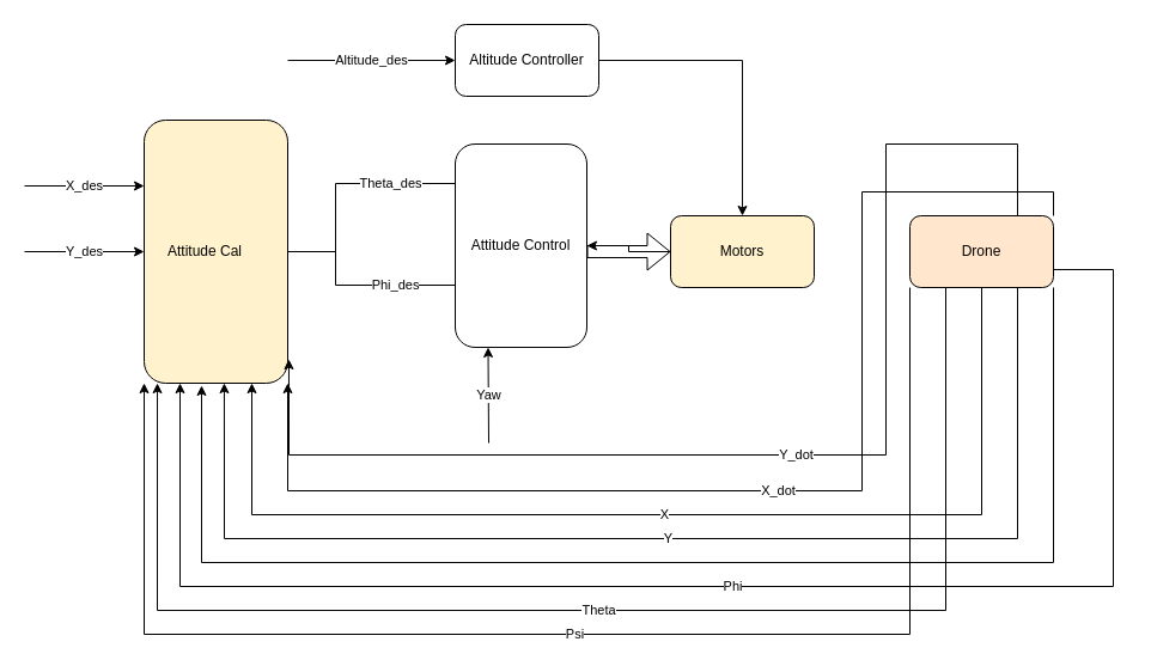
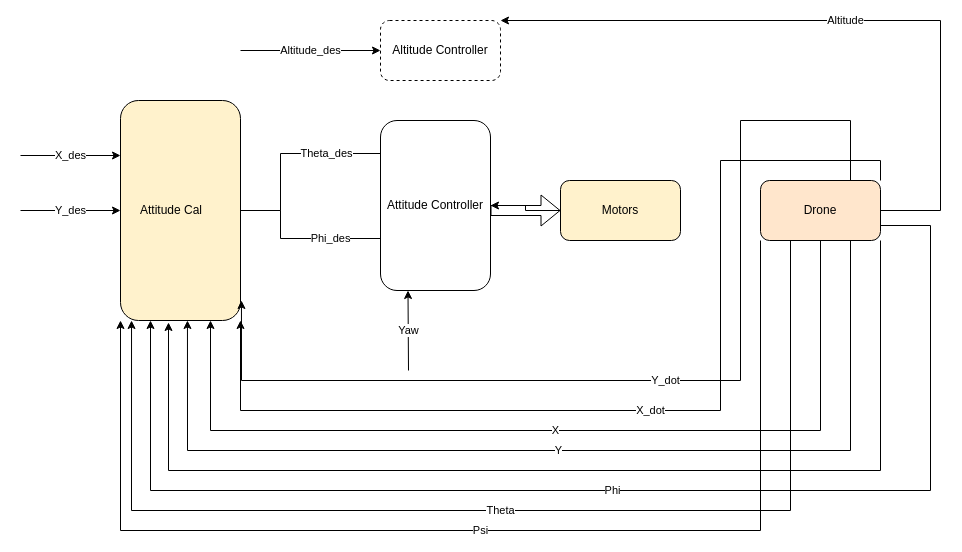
+ <mxCell id="17" value="Altitude" style="edgeStyle=orthogonalEdgeStyle;rounded=0;orthogonalLoop=1;jettySize=auto;html=1;entryX=1;entryY=0;entryDx=0;entryDy=0;" edge="1" parent="1" source="24" target="14"><mxGeometry relative="1" as="geometry"><mxPoint x="930" y="470" as="targetPoint" /><Array as="points"><mxPoint x="940" y="210" /><mxPoint x="940" y="20" /></Array></mxGeometry></mxCell>
- <mxCell id="14" value="Altitude Controller" style="rounded=1;whiteSpace=wrap;html=1;" vertex="1" parent="1"><mxGeometry x="380" y="20" width="120" height="60" as="geometry" /></mxCell>
+ <mxCell id="14" value="Altitude Controller" style="rounded=1;whiteSpace=wrap;html=1;dashed=1;" vertex="1" parent="1"><mxGeometry x="380" y="20" width="120" height="60" as="geometry" /></mxCell>
- <mxCell id="13" style="edgeStyle=orthogonalEdgeStyle;rounded=0;orthogonalLoop=1;jettySize=auto;html=1;" edge="1" parent="1" source="14" target="12"><mxGeometry relative="1" as="geometry" /></mxCell>
- <mxCell id="8" value="Attitude Control" style="rounded=1;whiteSpace=wrap;html=1;" vertex="1" parent="1"><mxGeometry x="380" y="120" width="110" height="170" as="geometry" /></mxCell>
+ <mxCell id="8" value="Attitude Controller" style="rounded=1;whiteSpace=wrap;html=1;" vertex="1" parent="1"><mxGeometry x="380" y="120" width="110" height="170" as="geometry" /></mxCell>
